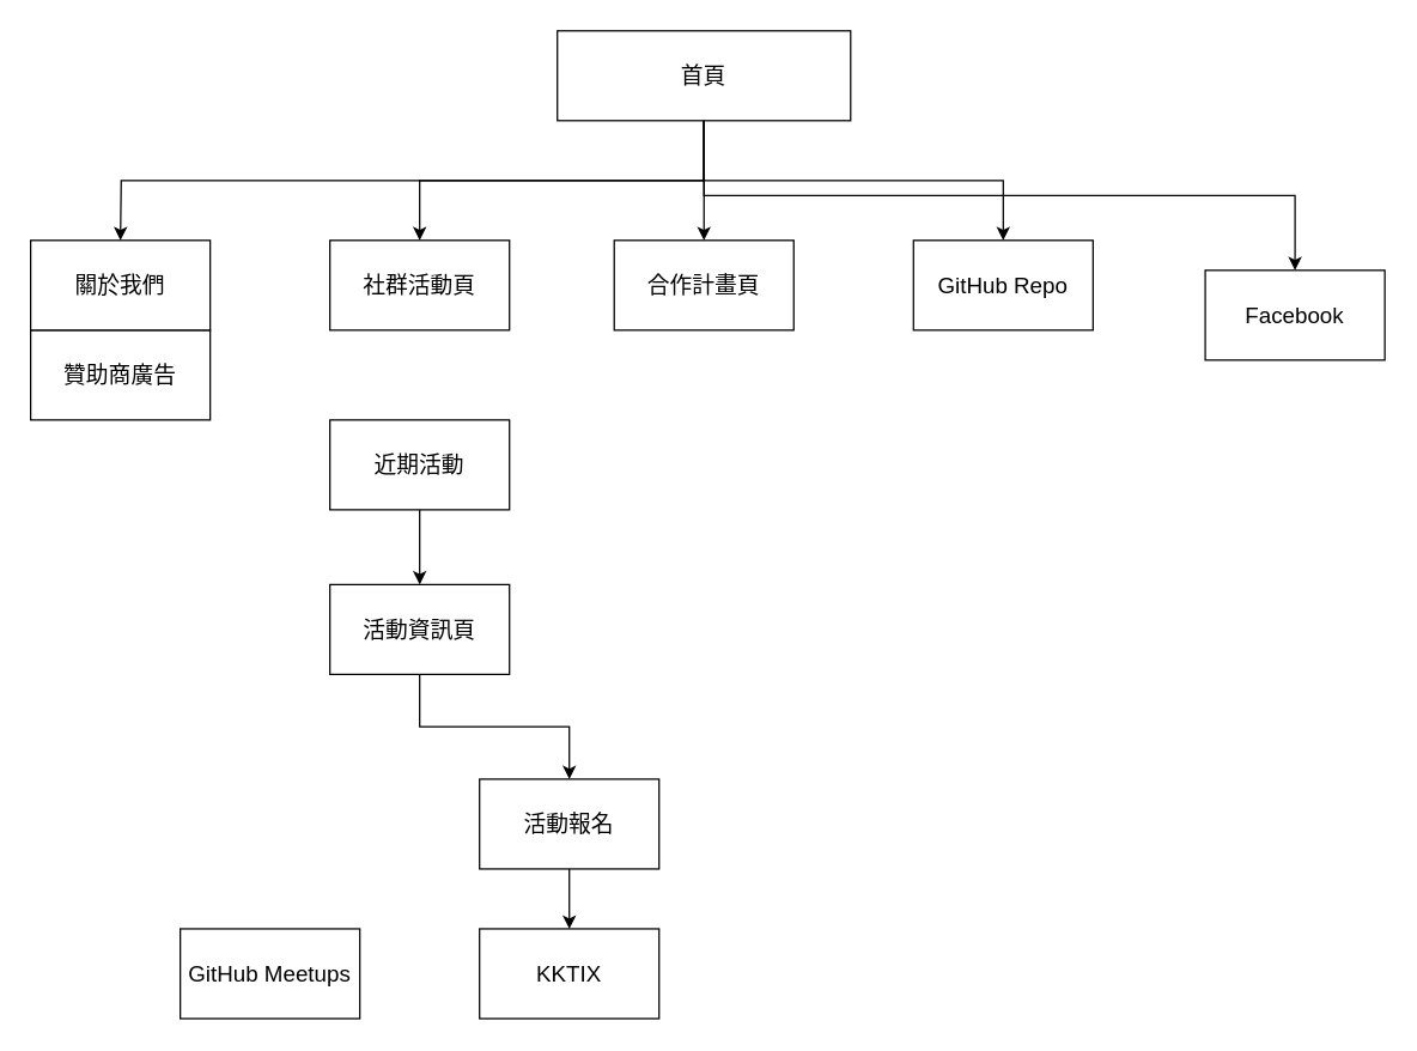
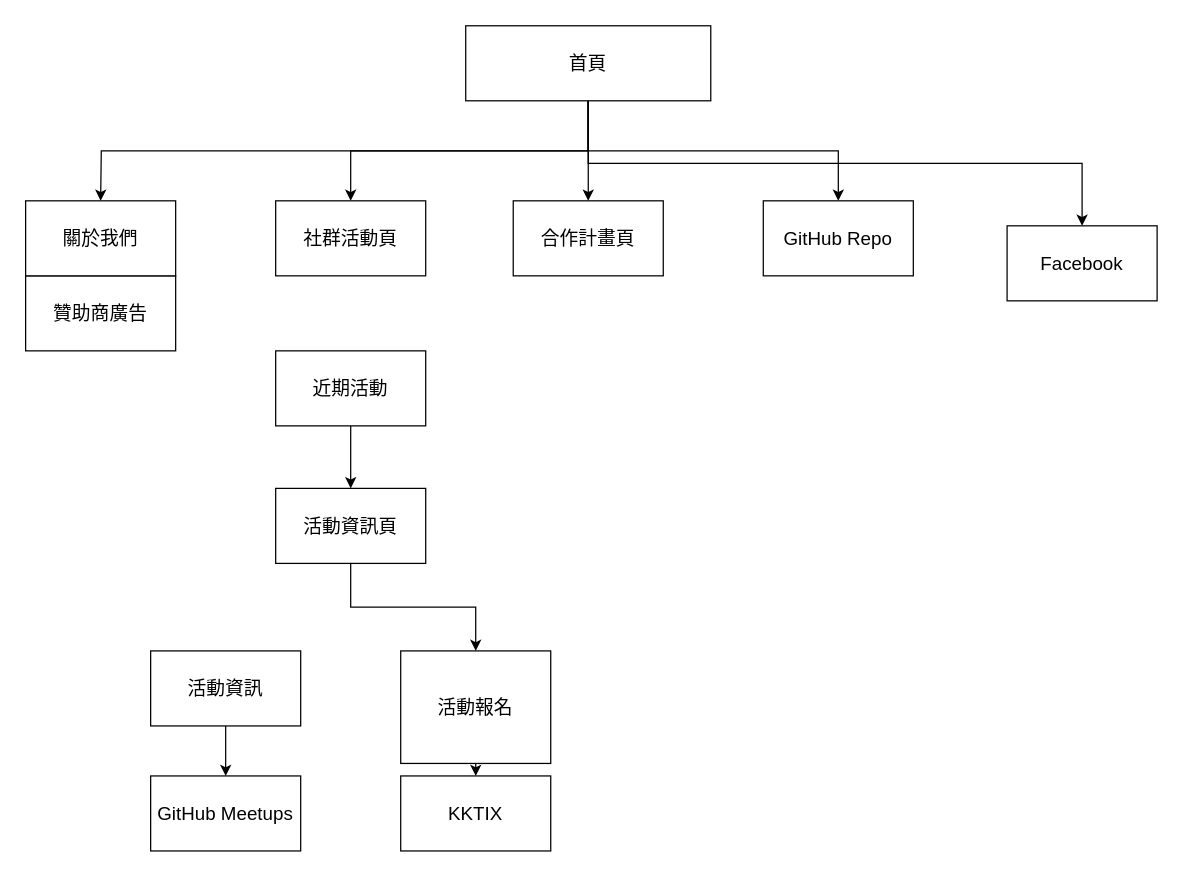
+ <mxCell id="22" value="活動資訊" style="rounded=0;whiteSpace=wrap;html=1;fontSize=15;" vertex="1" parent="1"><mxGeometry x="120" y="520" width="120" height="60" as="geometry" /></mxCell>
- <mxCell id="17" value="活動報名" style="rounded=0;whiteSpace=wrap;html=1;fontSize=15;" vertex="1" parent="1"><mxGeometry x="320" y="520" width="120" height="60" as="geometry" /></mxCell>
+ <mxCell id="17" value="活動報名" style="rounded=0;whiteSpace=wrap;html=1;fontSize=15;" vertex="1" parent="1"><mxGeometry x="320" y="520" width="120" height="90" as="geometry" /></mxCell>
+ <mxCell id="21" style="edgeStyle=orthogonalEdgeStyle;rounded=0;orthogonalLoop=1;jettySize=auto;html=1;exitX=0.5;exitY=1;exitDx=0;exitDy=0;entryX=0.5;entryY=0;entryDx=0;entryDy=0;fontSize=15;" edge="1" parent="1" source="22" target="23"><mxGeometry relative="1" as="geometry" /></mxCell>
